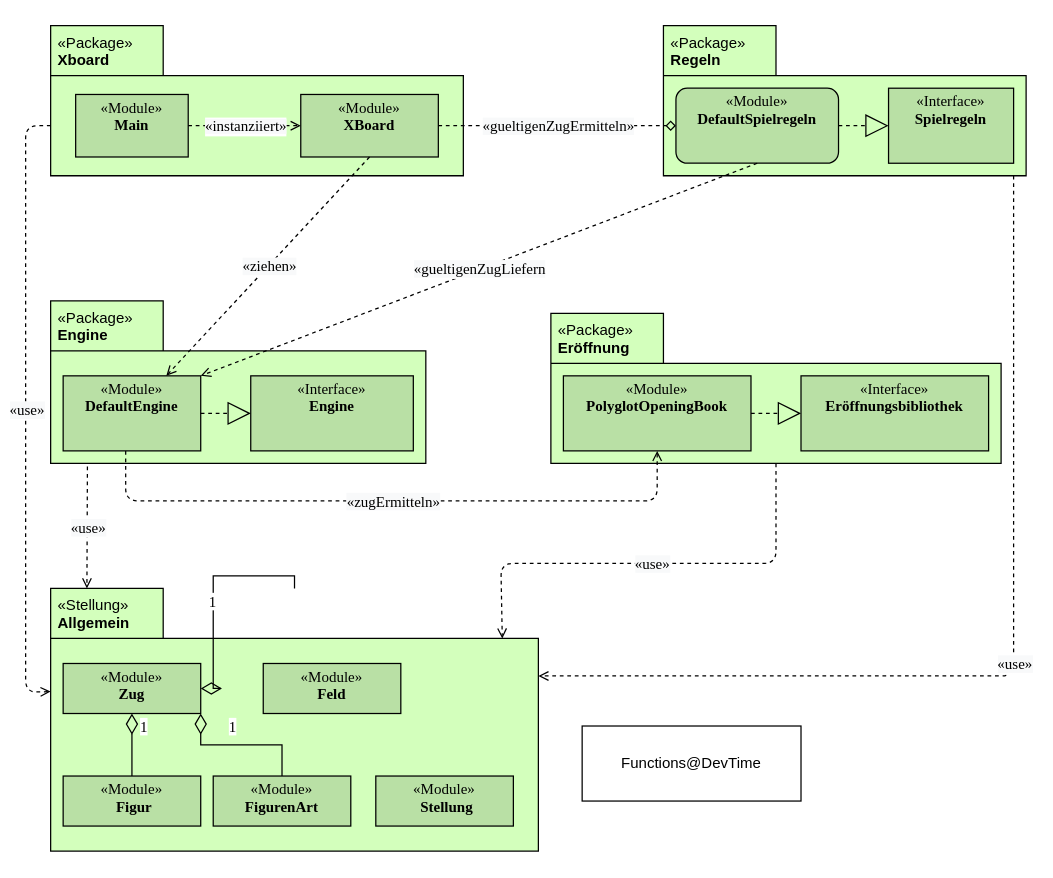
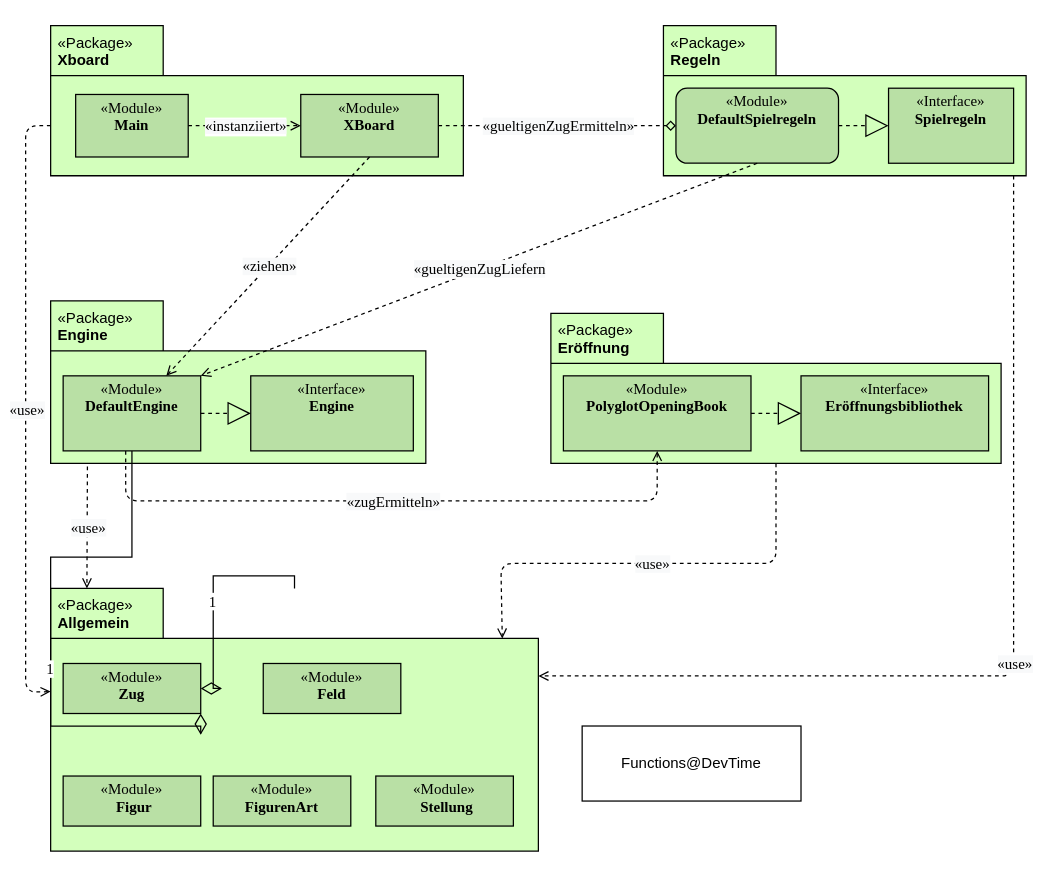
- <mxCell id="28" value="&lt;span class=&quot;char&quot; style=&quot;font-weight: 400;&quot;&gt;&lt;span class=&quot;vchar&quot; id=&quot;char-node&quot;&gt;«Stellung&lt;/span&gt;&lt;/span&gt;&lt;span class=&quot;char&quot; style=&quot;font-weight: 400;&quot;&gt;&lt;span class=&quot;vchar&quot; id=&quot;char-node&quot;&gt;»&lt;br&gt;&lt;div&gt;&lt;b&gt;Allgemein&lt;/b&gt;&lt;/div&gt;&lt;/span&gt;&lt;/span&gt;" style="shape=folder;tabWidth=90;tabHeight=40;tabPosition=left;html=1;align=left;verticalAlign=top;labelPosition=center;verticalLabelPosition=middle;fontSize=12;fontFamily=Helvetica;spacingRight=10;spacingLeft=4;fillColor=#D3FFBC;" vertex="1" parent="1"><mxGeometry x="40" y="470" width="390" height="210" as="geometry" /></mxCell>
+ <mxCell id="28" value="&lt;span class=&quot;char&quot; style=&quot;font-weight: 400;&quot;&gt;&lt;span class=&quot;vchar&quot; id=&quot;char-node&quot;&gt;«Package&lt;/span&gt;&lt;/span&gt;&lt;span class=&quot;char&quot; style=&quot;font-weight: 400;&quot;&gt;&lt;span class=&quot;vchar&quot; id=&quot;char-node&quot;&gt;»&lt;br&gt;&lt;div&gt;&lt;b&gt;Allgemein&lt;/b&gt;&lt;/div&gt;&lt;/span&gt;&lt;/span&gt;" style="shape=folder;tabWidth=90;tabHeight=40;tabPosition=left;html=1;align=left;verticalAlign=top;labelPosition=center;verticalLabelPosition=middle;fontSize=12;fontFamily=Helvetica;spacingRight=10;spacingLeft=4;fillColor=#D3FFBC;" vertex="1" parent="1"><mxGeometry x="40" y="470" width="390" height="210" as="geometry" /></mxCell>
- <mxCell id="35" value="1" style="endArrow=none;html=1;endSize=12;startArrow=diamondThin;startSize=14;startFill=0;edgeStyle=orthogonalEdgeStyle;align=left;verticalAlign=bottom;dashed=0;fillColor=#000000;fontFamily=Verdana;fontSize=12;endFill=0;rounded=0;exitX=1;exitY=1;exitDx=0;exitDy=0;entryX=0.5;entryY=0;entryDx=0;entryDy=0;" edge="1" parent="1" source="29" target="30"><mxGeometry x="-0.2" y="5" relative="1" as="geometry"><mxPoint x="170" y="560" as="sourcePoint" /><mxPoint x="240" y="560" as="targetPoint" /><mxPoint as="offset" /></mxGeometry></mxCell>
+ <mxCell id="35" value="1" style="endArrow=none;html=1;endSize=12;startArrow=diamondThin;startSize=14;startFill=0;edgeStyle=orthogonalEdgeStyle;align=left;verticalAlign=bottom;dashed=0;fillColor=#000000;fontFamily=Verdana;fontSize=12;endFill=0;rounded=0;exitX=1;exitY=1;exitDx=0;exitDy=0;" edge="1" parent="1" source="29" target="5"><mxGeometry x="-0.2" y="5" relative="1" as="geometry"><mxPoint x="170" y="560" as="sourcePoint" /><mxPoint x="240" y="560" as="targetPoint" /><mxPoint as="offset" /></mxGeometry></mxCell>
- <mxCell id="33" value="1" style="endArrow=none;html=1;endSize=12;startArrow=diamondThin;startSize=14;startFill=0;edgeStyle=orthogonalEdgeStyle;align=left;verticalAlign=bottom;dashed=0;fillColor=#000000;fontFamily=Verdana;fontSize=12;endFill=0;rounded=0;exitX=0.5;exitY=1;exitDx=0;exitDy=0;entryX=0.5;entryY=0;entryDx=0;entryDy=0;" edge="1" parent="1" source="29" target="31"><mxGeometry x="-0.2" y="5" relative="1" as="geometry"><mxPoint x="280" y="610" as="sourcePoint" /><mxPoint x="420" y="560" as="targetPoint" /><mxPoint as="offset" /></mxGeometry></mxCell>
